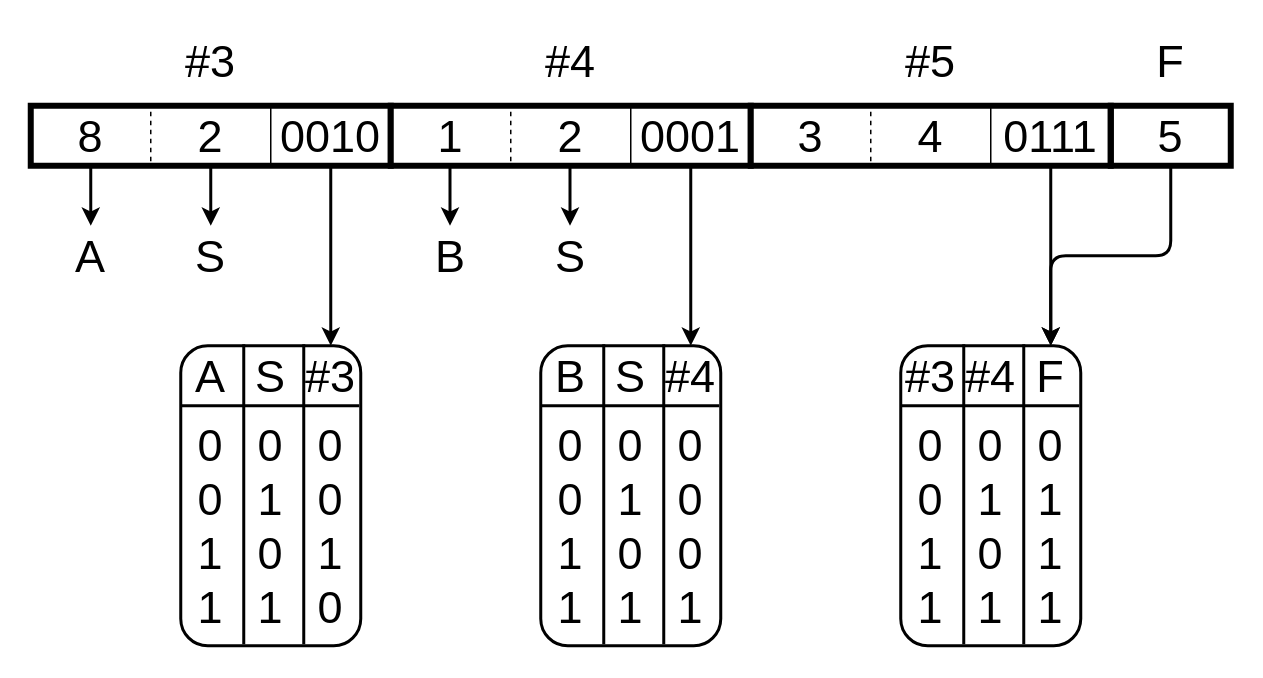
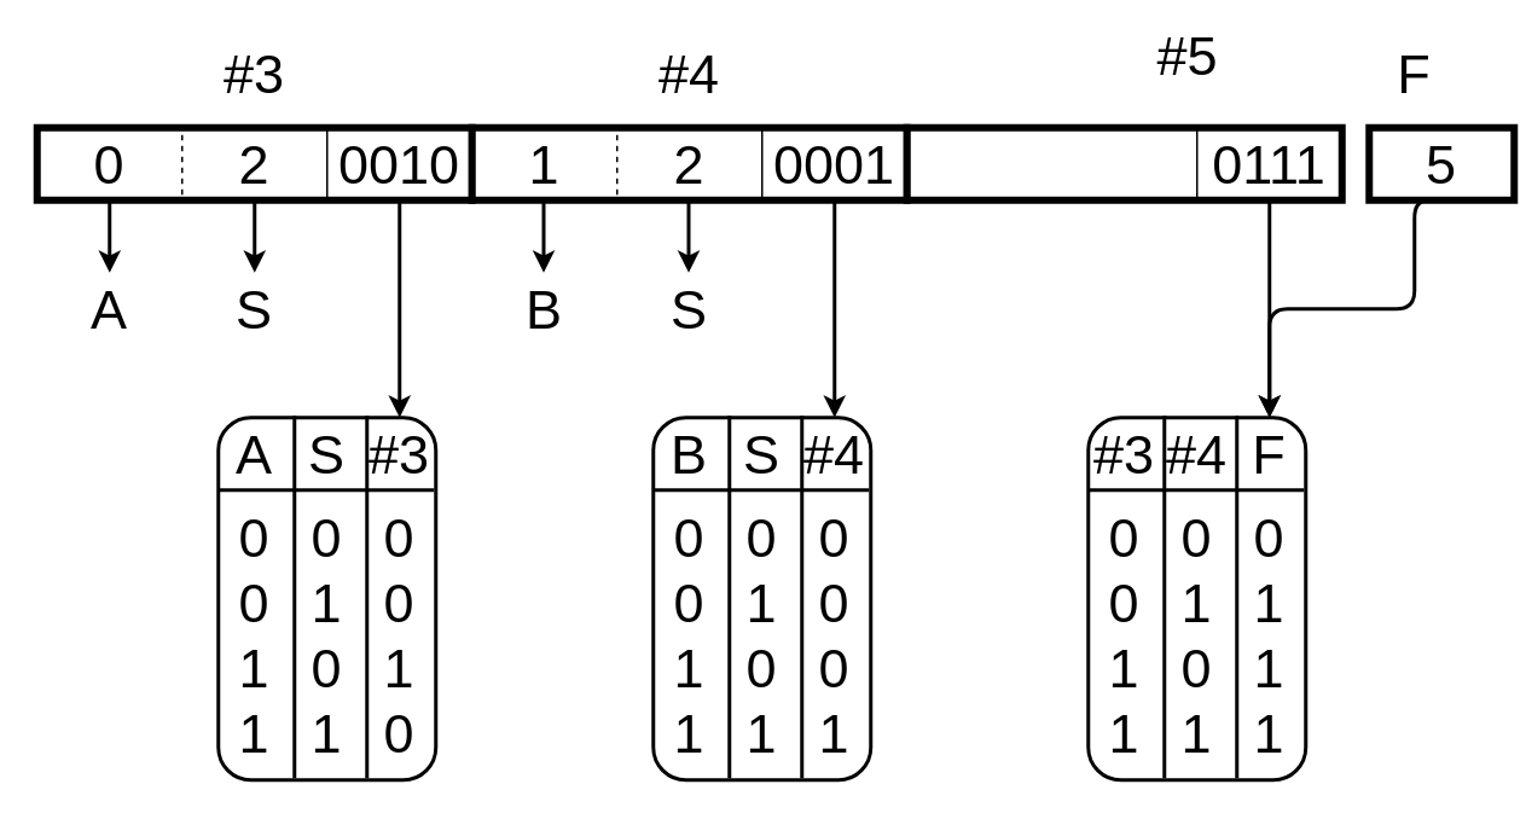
- <mxCell id="29" value="&lt;font style=&quot;font-size: 30px&quot;&gt;#5&lt;/font&gt;&lt;br&gt;" style="text;html=1;strokeColor=none;fillColor=none;align=center;verticalAlign=middle;whiteSpace=wrap;rounded=0;dashed=1;" vertex="1" parent="1"><mxGeometry x="580" y="20" width="80" height="40" as="geometry" /></mxCell>
+ <mxCell id="29" value="&lt;font style=&quot;font-size: 30px&quot;&gt;#5&lt;/font&gt;&lt;br&gt;" style="text;html=1;strokeColor=none;fillColor=none;align=center;verticalAlign=middle;whiteSpace=wrap;rounded=0;dashed=1;" vertex="1" parent="1"><mxGeometry x="615" y="10" width="80" height="40" as="geometry" /></mxCell>
- <mxCell id="14" value="&lt;font style=&quot;font-size: 30px&quot;&gt;8&lt;/font&gt;&lt;br&gt;" style="text;html=1;strokeColor=#000000;fillColor=none;align=center;verticalAlign=middle;whiteSpace=wrap;rounded=0;dashed=1;" vertex="1" parent="1"><mxGeometry x="20" y="70" width="80" height="40" as="geometry" /></mxCell>
+ <mxCell id="14" value="&lt;font style=&quot;font-size: 30px&quot;&gt;0&lt;/font&gt;&lt;br&gt;" style="text;html=1;strokeColor=#000000;fillColor=none;align=center;verticalAlign=middle;whiteSpace=wrap;rounded=0;dashed=1;" vertex="1" parent="1"><mxGeometry x="20" y="70" width="80" height="40" as="geometry" /></mxCell>
- <mxCell id="18" value="&lt;font style=&quot;font-size: 30px&quot;&gt;3&lt;/font&gt;&lt;br&gt;" style="text;html=1;strokeColor=#000000;fillColor=none;align=center;verticalAlign=middle;whiteSpace=wrap;rounded=0;dashed=1;" vertex="1" parent="1"><mxGeometry x="500" y="70" width="80" height="40" as="geometry" /></mxCell>
- <mxCell id="24" value="&lt;font style=&quot;font-size: 30px&quot;&gt;4&lt;/font&gt;&lt;br&gt;" style="text;html=1;strokeColor=none;fillColor=none;align=center;verticalAlign=middle;whiteSpace=wrap;rounded=0;" vertex="1" parent="1"><mxGeometry x="580" y="70" width="80" height="40" as="geometry" /></mxCell>
- <mxCell id="26" value="&lt;font style=&quot;font-size: 30px&quot;&gt;5&lt;/font&gt;&lt;br&gt;" style="text;html=1;strokeColor=#000000;fillColor=none;align=center;verticalAlign=middle;whiteSpace=wrap;rounded=0;strokeWidth=4;" vertex="1" parent="1"><mxGeometry x="740" y="70" width="80" height="40" as="geometry" /></mxCell>
+ <mxCell id="26" value="&lt;font style=&quot;font-size: 30px&quot;&gt;5&lt;/font&gt;&lt;br&gt;" style="text;html=1;strokeColor=#000000;fillColor=none;align=center;verticalAlign=middle;whiteSpace=wrap;rounded=0;strokeWidth=4;" vertex="1" parent="1"><mxGeometry x="755" y="70" width="80" height="40" as="geometry" /></mxCell>
